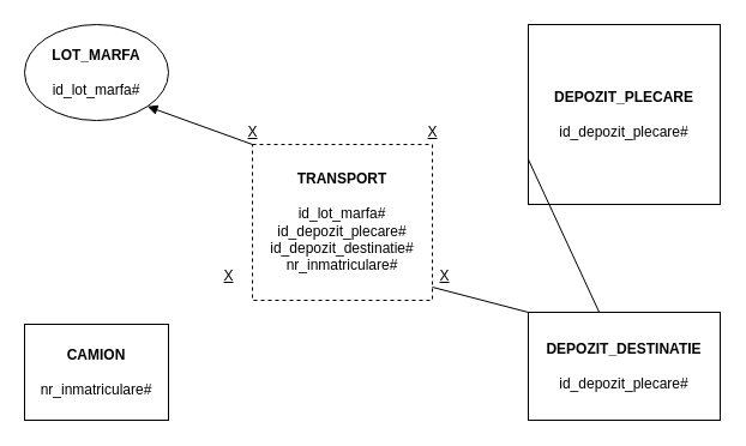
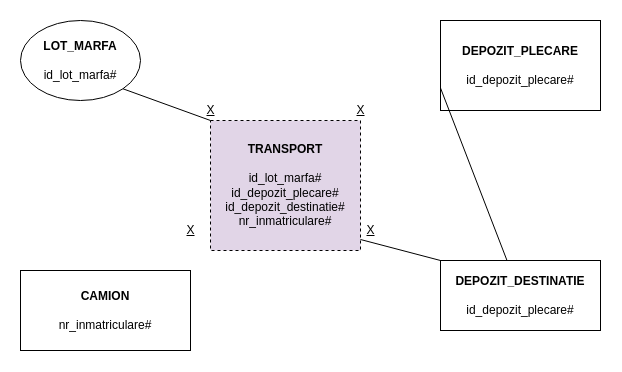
- <mxCell id="7" value="" style="endArrow=block;html=1;entryX=1;entryY=1;entryDx=0;entryDy=0;exitX=0;exitY=0;exitDx=0;exitDy=0;" edge="1" parent="1" source="6" target="2"><mxGeometry width="50" height="50" relative="1" as="geometry"><mxPoint x="130" y="180" as="sourcePoint" /><mxPoint x="180" y="130" as="targetPoint" /></mxGeometry></mxCell>
+ <mxCell id="7" value="" style="endArrow=none;html=1;entryX=1;entryY=1;entryDx=0;entryDy=0;exitX=0;exitY=0;exitDx=0;exitDy=0;" edge="1" parent="1" source="6" target="2"><mxGeometry width="50" height="50" relative="1" as="geometry"><mxPoint x="130" y="180" as="sourcePoint" /><mxPoint x="180" y="130" as="targetPoint" /></mxGeometry></mxCell>
- <mxCell id="3" value="&lt;b&gt;DEPOZIT_PLECARE&lt;/b&gt;&lt;div&gt;&lt;br&gt;&lt;/div&gt;&lt;div&gt;id_depozit_plecare#&lt;br&gt;&lt;/div&gt;" style="rounded=0;whiteSpace=wrap;html=1;" vertex="1" parent="1"><mxGeometry x="440" y="20" width="160" height="150" as="geometry" /></mxCell>
+ <mxCell id="3" value="&lt;b&gt;DEPOZIT_PLECARE&lt;/b&gt;&lt;div&gt;&lt;br&gt;&lt;/div&gt;&lt;div&gt;id_depozit_plecare#&lt;br&gt;&lt;/div&gt;" style="rounded=0;whiteSpace=wrap;html=1;" vertex="1" parent="1"><mxGeometry x="440" y="20" width="160" height="90" as="geometry" /></mxCell>
- <mxCell id="6" value="&lt;div&gt;&lt;b&gt;TRANSPORT&lt;/b&gt;&lt;/div&gt;&lt;div&gt;&lt;b&gt;&lt;br&gt;&lt;/b&gt;&lt;/div&gt;&lt;div&gt;id_lot_marfa#&lt;/div&gt;&lt;div&gt;id_depozit_plecare#&lt;/div&gt;&lt;div&gt;id_depozit_destinatie#&lt;/div&gt;&lt;div&gt;nr_inmatriculare#&lt;br&gt;&lt;b&gt;&lt;/b&gt;&lt;/div&gt;" style="rounded=0;whiteSpace=wrap;html=1;dashed=1;strokeWidth=1;" vertex="1" parent="1"><mxGeometry x="210" y="120" width="150" height="130" as="geometry" /></mxCell>
+ <mxCell id="6" value="&lt;div&gt;&lt;b&gt;TRANSPORT&lt;/b&gt;&lt;/div&gt;&lt;div&gt;&lt;b&gt;&lt;br&gt;&lt;/b&gt;&lt;/div&gt;&lt;div&gt;id_lot_marfa#&lt;/div&gt;&lt;div&gt;id_depozit_plecare#&lt;/div&gt;&lt;div&gt;id_depozit_destinatie#&lt;/div&gt;&lt;div&gt;nr_inmatriculare#&lt;br&gt;&lt;b&gt;&lt;/b&gt;&lt;/div&gt;" style="rounded=0;whiteSpace=wrap;html=1;dashed=1;strokeWidth=1;fillColor=#e1d5e7;" vertex="1" parent="1"><mxGeometry x="210" y="120" width="150" height="130" as="geometry" /></mxCell>
- <mxCell id="4" value="&lt;b&gt;DEPOZIT_DESTINATIE&lt;/b&gt;&lt;div&gt;&lt;br&gt;&lt;/div&gt;&lt;div&gt;id_depozit_plecare#&lt;br&gt;&lt;/div&gt;" style="rounded=0;whiteSpace=wrap;html=1;" vertex="1" parent="1"><mxGeometry x="440" y="260" width="160" height="90" as="geometry" /></mxCell>
+ <mxCell id="4" value="&lt;b&gt;DEPOZIT_DESTINATIE&lt;/b&gt;&lt;div&gt;&lt;br&gt;&lt;/div&gt;&lt;div&gt;id_depozit_plecare#&lt;br&gt;&lt;/div&gt;" style="rounded=0;whiteSpace=wrap;html=1;" vertex="1" parent="1"><mxGeometry x="440" y="260" width="160" height="70" as="geometry" /></mxCell>
- <mxCell id="5" value="&lt;div&gt;&lt;b&gt;CAMION&lt;/b&gt;&lt;/div&gt;&lt;div&gt;&lt;br&gt;&lt;/div&gt;&lt;div&gt;nr_inmatriculare#&lt;br&gt;&lt;/div&gt;" style="rounded=0;whiteSpace=wrap;html=1;" vertex="1" parent="1"><mxGeometry x="20" y="270" width="120" height="80" as="geometry" /></mxCell>
+ <mxCell id="5" value="&lt;div&gt;&lt;b&gt;CAMION&lt;/b&gt;&lt;/div&gt;&lt;div&gt;&lt;br&gt;&lt;/div&gt;&lt;div&gt;nr_inmatriculare#&lt;br&gt;&lt;/div&gt;" style="rounded=0;whiteSpace=wrap;html=1;" vertex="1" parent="1"><mxGeometry x="20" y="270" width="170" height="80" as="geometry" /></mxCell>
